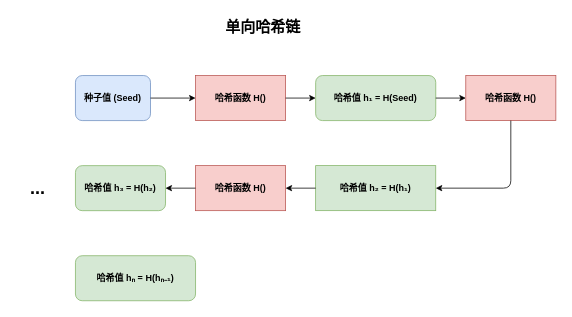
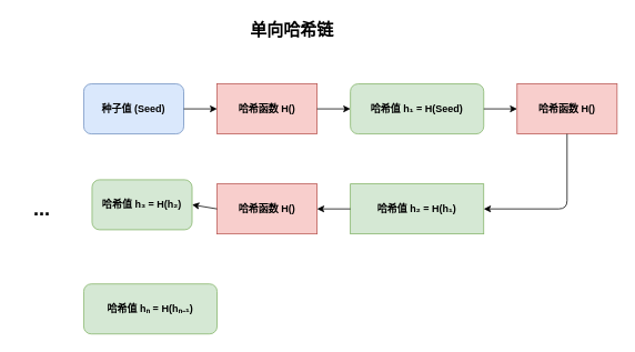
- <mxCell id="2" value="种子值 (Seed)" style="rounded=1;whiteSpace=wrap;html=1;fillColor=#dae8fc;strokeColor=#6c8ebf;fontStyle=1" vertex="1" parent="1"><mxGeometry x="100" y="100" width="100" height="60" as="geometry" /></mxCell>
+ <mxCell id="2" value="种子值 (Seed)" style="rounded=1;whiteSpace=wrap;html=1;fillColor=#dae8fc;strokeColor=#6c8ebf;fontStyle=1" vertex="1" parent="1"><mxGeometry x="100" y="100" width="120" height="60" as="geometry" /></mxCell>
- <mxCell id="8" value="哈希值 h₃ = H(h₂)" style="rounded=1;whiteSpace=wrap;html=1;fillColor=#d5e8d4;strokeColor=#82b366;fontStyle=1" vertex="1" parent="1"><mxGeometry x="100" y="220" width="120" height="60" as="geometry" /></mxCell>
+ <mxCell id="8" value="哈希值 h₃ = H(h₂)" style="rounded=1;whiteSpace=wrap;html=1;fillColor=#d5e8d4;strokeColor=#82b366;fontStyle=1" vertex="1" parent="1"><mxGeometry x="110" y="215" width="120" height="60" as="geometry" /></mxCell>
